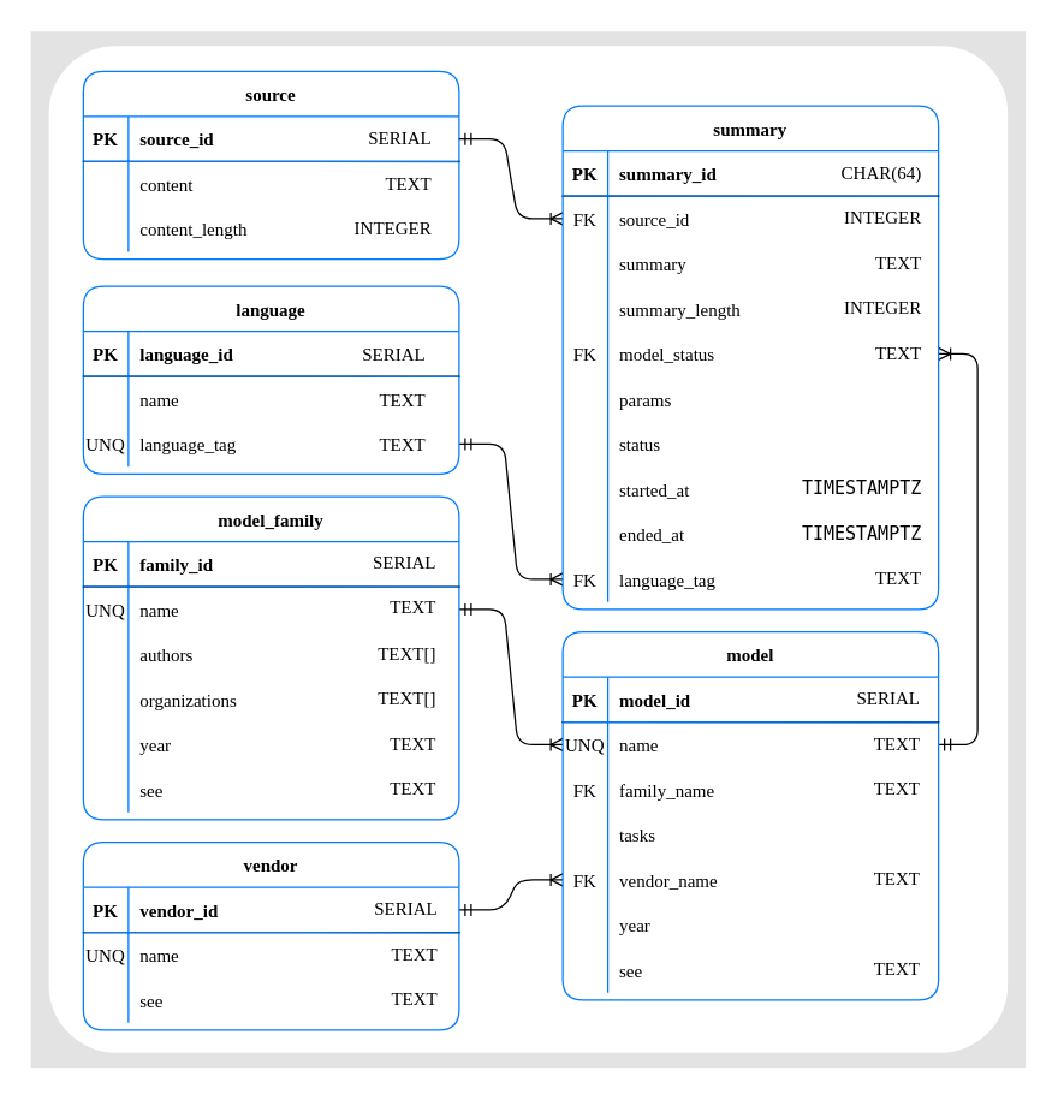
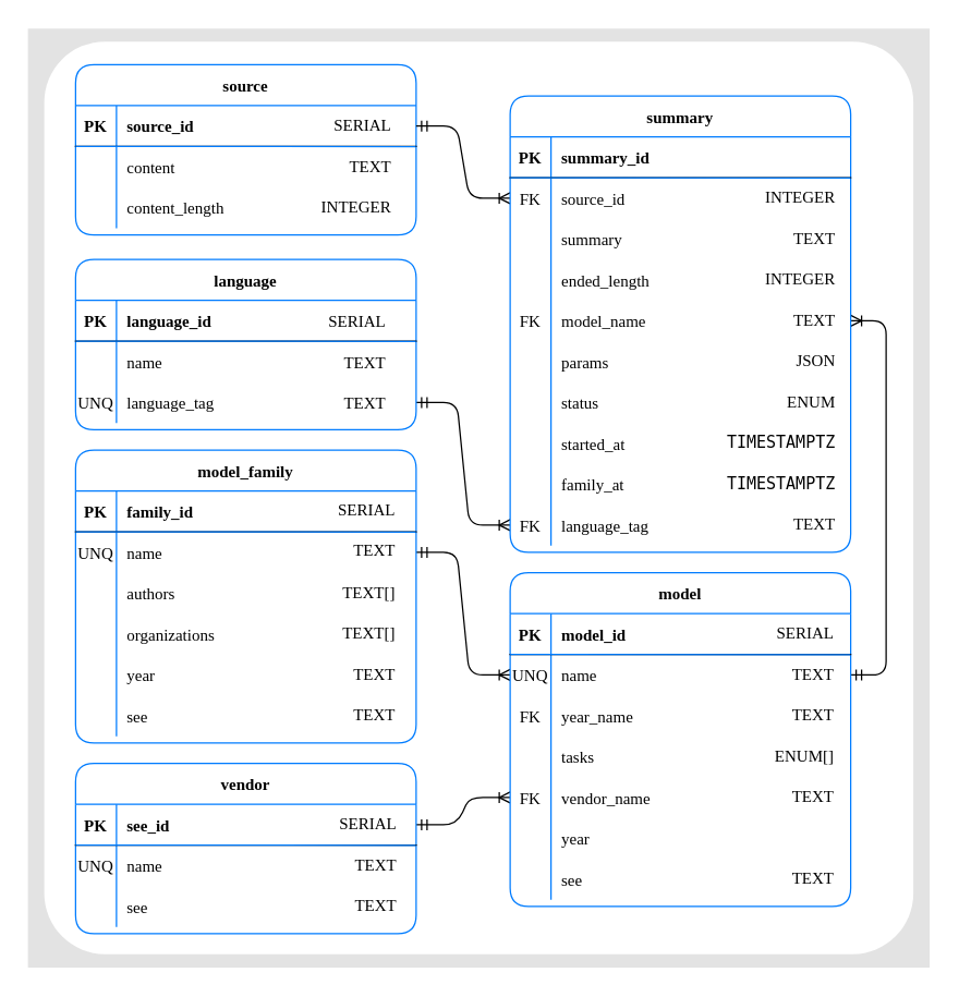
- <mxCell id="158" value="&lt;div&gt;CHAR(64)&lt;/div&gt;" style="text;html=1;strokeColor=none;fillColor=none;align=right;verticalAlign=middle;whiteSpace=wrap;rounded=0;fontFamily=Ubuntu;fontSource=https%3A%2F%2Ffonts.googleapis.com%2Fcss%3Ffamily%3DUbuntu;" vertex="1" parent="115"><mxGeometry x="176" y="30" width="65" height="30" as="geometry" /></mxCell>
- <mxCell id="129" value="summary_length" style="shape=partialRectangle;overflow=hidden;connectable=0;fillColor=none;top=0;left=0;bottom=0;right=0;align=left;spacingLeft=6;fontFamily=Ubuntu;fontSource=https%3A%2F%2Ffonts.googleapis.com%2Fcss%3Ffamily%3DUbuntu;" vertex="1" parent="127"><mxGeometry x="30" width="220" height="30" as="geometry" /></mxCell>
+ <mxCell id="129" value="ended_length" style="shape=partialRectangle;overflow=hidden;connectable=0;fillColor=none;top=0;left=0;bottom=0;right=0;align=left;spacingLeft=6;fontFamily=Ubuntu;fontSource=https%3A%2F%2Ffonts.googleapis.com%2Fcss%3Ffamily%3DUbuntu;" vertex="1" parent="127"><mxGeometry x="30" width="220" height="30" as="geometry" /></mxCell>
- <mxCell id="132" value="model_status" style="shape=partialRectangle;overflow=hidden;connectable=0;fillColor=none;top=0;left=0;bottom=0;right=0;align=left;spacingLeft=6;fontFamily=Ubuntu;fontSource=https%3A%2F%2Ffonts.googleapis.com%2Fcss%3Ffamily%3DUbuntu;" vertex="1" parent="130"><mxGeometry x="30" width="220" height="30" as="geometry" /></mxCell>
+ <mxCell id="132" value="model_name" style="shape=partialRectangle;overflow=hidden;connectable=0;fillColor=none;top=0;left=0;bottom=0;right=0;align=left;spacingLeft=6;fontFamily=Ubuntu;fontSource=https%3A%2F%2Ffonts.googleapis.com%2Fcss%3Ffamily%3DUbuntu;" vertex="1" parent="130"><mxGeometry x="30" width="220" height="30" as="geometry" /></mxCell>
+ <mxCell id="153" value="JSON" style="text;html=1;strokeColor=none;fillColor=none;align=right;verticalAlign=middle;whiteSpace=wrap;rounded=0;fontFamily=Ubuntu;fontSource=https%3A%2F%2Ffonts.googleapis.com%2Fcss%3Ffamily%3DUbuntu;" vertex="1" parent="115"><mxGeometry x="176" y="180" width="65" height="30" as="geometry" /></mxCell>
+ <mxCell id="154" value="ENUM" style="text;html=1;strokeColor=none;fillColor=none;align=right;verticalAlign=middle;whiteSpace=wrap;rounded=0;fontFamily=Ubuntu;fontSource=https%3A%2F%2Ffonts.googleapis.com%2Fcss%3Ffamily%3DUbuntu;" vertex="1" parent="115"><mxGeometry x="176" y="210" width="65" height="30" as="geometry" /></mxCell>
- <mxCell id="144" value="ended_at" style="shape=partialRectangle;overflow=hidden;connectable=0;fillColor=none;top=0;left=0;bottom=0;right=0;align=left;spacingLeft=6;fontFamily=Ubuntu;fontSource=https%3A%2F%2Ffonts.googleapis.com%2Fcss%3Ffamily%3DUbuntu;" vertex="1" parent="142"><mxGeometry x="30" width="220" height="30" as="geometry" /></mxCell>
+ <mxCell id="144" value="family_at" style="shape=partialRectangle;overflow=hidden;connectable=0;fillColor=none;top=0;left=0;bottom=0;right=0;align=left;spacingLeft=6;fontFamily=Ubuntu;fontSource=https%3A%2F%2Ffonts.googleapis.com%2Fcss%3Ffamily%3DUbuntu;" vertex="1" parent="142"><mxGeometry x="30" width="220" height="30" as="geometry" /></mxCell>
- <mxCell id="67" value="family_name" style="shape=partialRectangle;overflow=hidden;connectable=0;fillColor=none;top=0;left=0;bottom=0;right=0;align=left;spacingLeft=6;fontFamily=Ubuntu;fontSource=https%3A%2F%2Ffonts.googleapis.com%2Fcss%3Ffamily%3DUbuntu;" vertex="1" parent="65"><mxGeometry x="30" width="220" height="30" as="geometry" /></mxCell>
+ <mxCell id="67" value="year_name" style="shape=partialRectangle;overflow=hidden;connectable=0;fillColor=none;top=0;left=0;bottom=0;right=0;align=left;spacingLeft=6;fontFamily=Ubuntu;fontSource=https%3A%2F%2Ffonts.googleapis.com%2Fcss%3Ffamily%3DUbuntu;" vertex="1" parent="65"><mxGeometry x="30" width="220" height="30" as="geometry" /></mxCell>
+ <mxCell id="83" value="ENUM[]" style="text;html=1;strokeColor=none;fillColor=none;align=right;verticalAlign=middle;whiteSpace=wrap;rounded=0;fontFamily=Ubuntu;fontSource=https%3A%2F%2Ffonts.googleapis.com%2Fcss%3Ffamily%3DUbuntu;" vertex="1" parent="55"><mxGeometry x="175" y="120" width="65" height="30" as="geometry" /></mxCell>
- <mxCell id="44" value="vendor_id" style="shape=partialRectangle;overflow=hidden;connectable=0;fillColor=none;top=0;left=0;bottom=0;right=0;align=left;spacingLeft=6;fontStyle=1;fontFamily=Ubuntu;fontSource=https%3A%2F%2Ffonts.googleapis.com%2Fcss%3Ffamily%3DUbuntu;" vertex="1" parent="42"><mxGeometry x="30" width="220" height="30" as="geometry" /></mxCell>
+ <mxCell id="44" value="see_id" style="shape=partialRectangle;overflow=hidden;connectable=0;fillColor=none;top=0;left=0;bottom=0;right=0;align=left;spacingLeft=6;fontStyle=1;fontFamily=Ubuntu;fontSource=https%3A%2F%2Ffonts.googleapis.com%2Fcss%3Ffamily%3DUbuntu;" vertex="1" parent="42"><mxGeometry x="30" width="220" height="30" as="geometry" /></mxCell>
